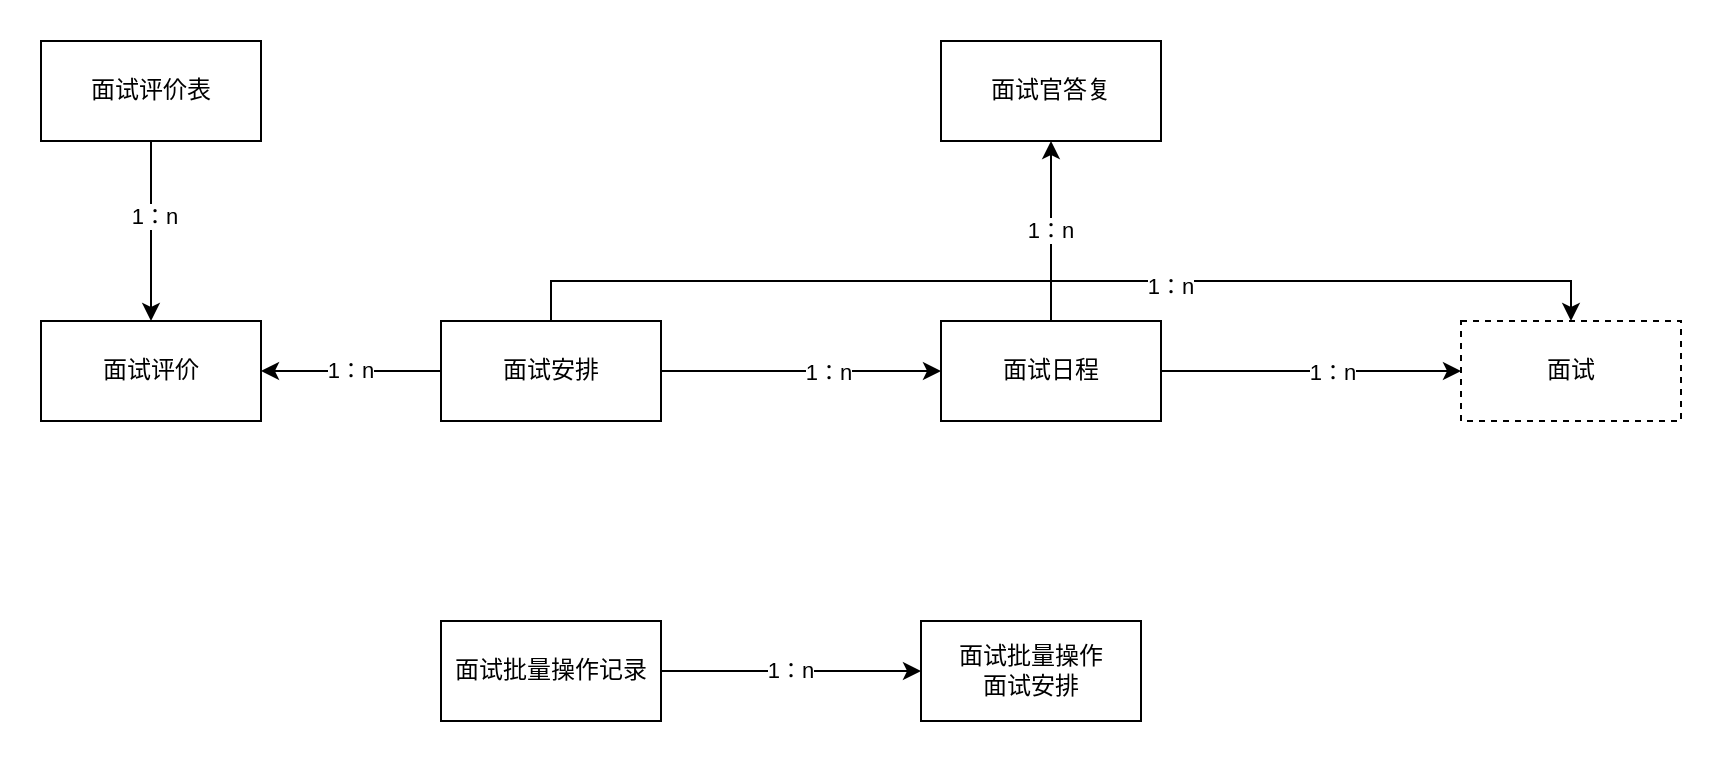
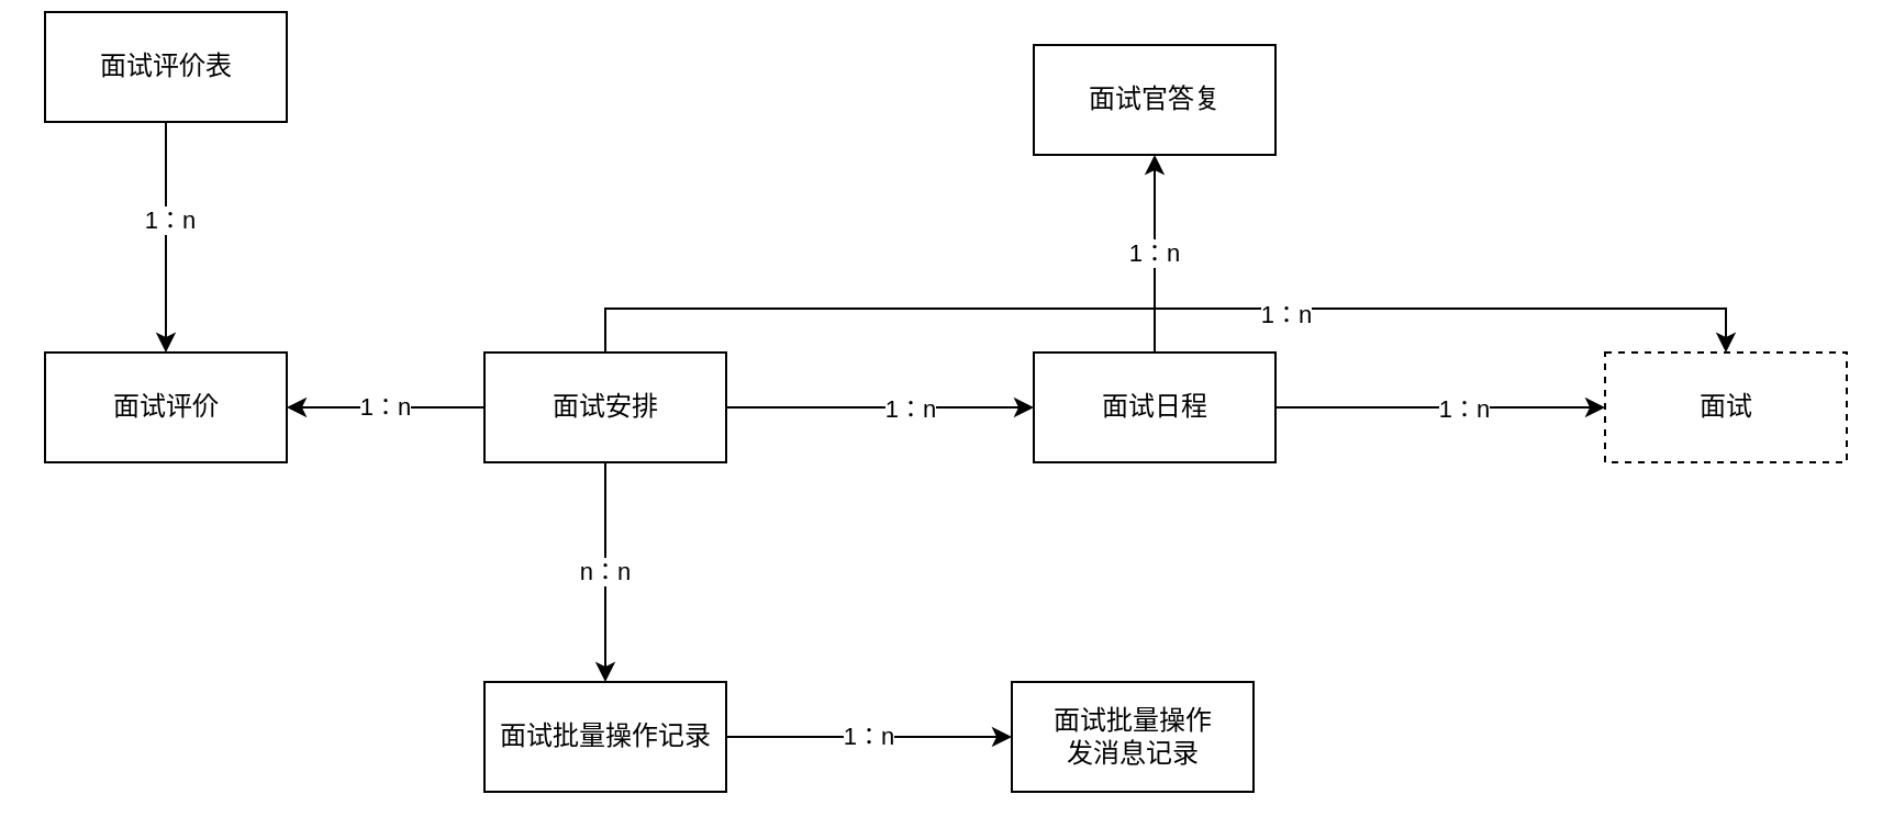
- <mxCell id="21" value="面试评价表" style="html=1;" vertex="1" parent="1"><mxGeometry x="20" y="20" width="110" height="50" as="geometry" /></mxCell>
+ <mxCell id="21" value="面试评价表" style="html=1;" vertex="1" parent="1"><mxGeometry x="20" y="5" width="110" height="50" as="geometry" /></mxCell>
+ <mxCell id="5" value="n：n" style="edgeStyle=orthogonalEdgeStyle;rounded=0;orthogonalLoop=1;jettySize=auto;html=1;" edge="1" parent="1" source="9" target="15"><mxGeometry relative="1" as="geometry" /></mxCell>
- <mxCell id="16" value="面试批量操作&lt;br&gt;面试安排" style="html=1;" vertex="1" parent="1"><mxGeometry x="460" y="310" width="110" height="50" as="geometry" /></mxCell>
+ <mxCell id="16" value="面试批量操作&lt;br&gt;发消息记录" style="html=1;" vertex="1" parent="1"><mxGeometry x="460" y="310" width="110" height="50" as="geometry" /></mxCell>
